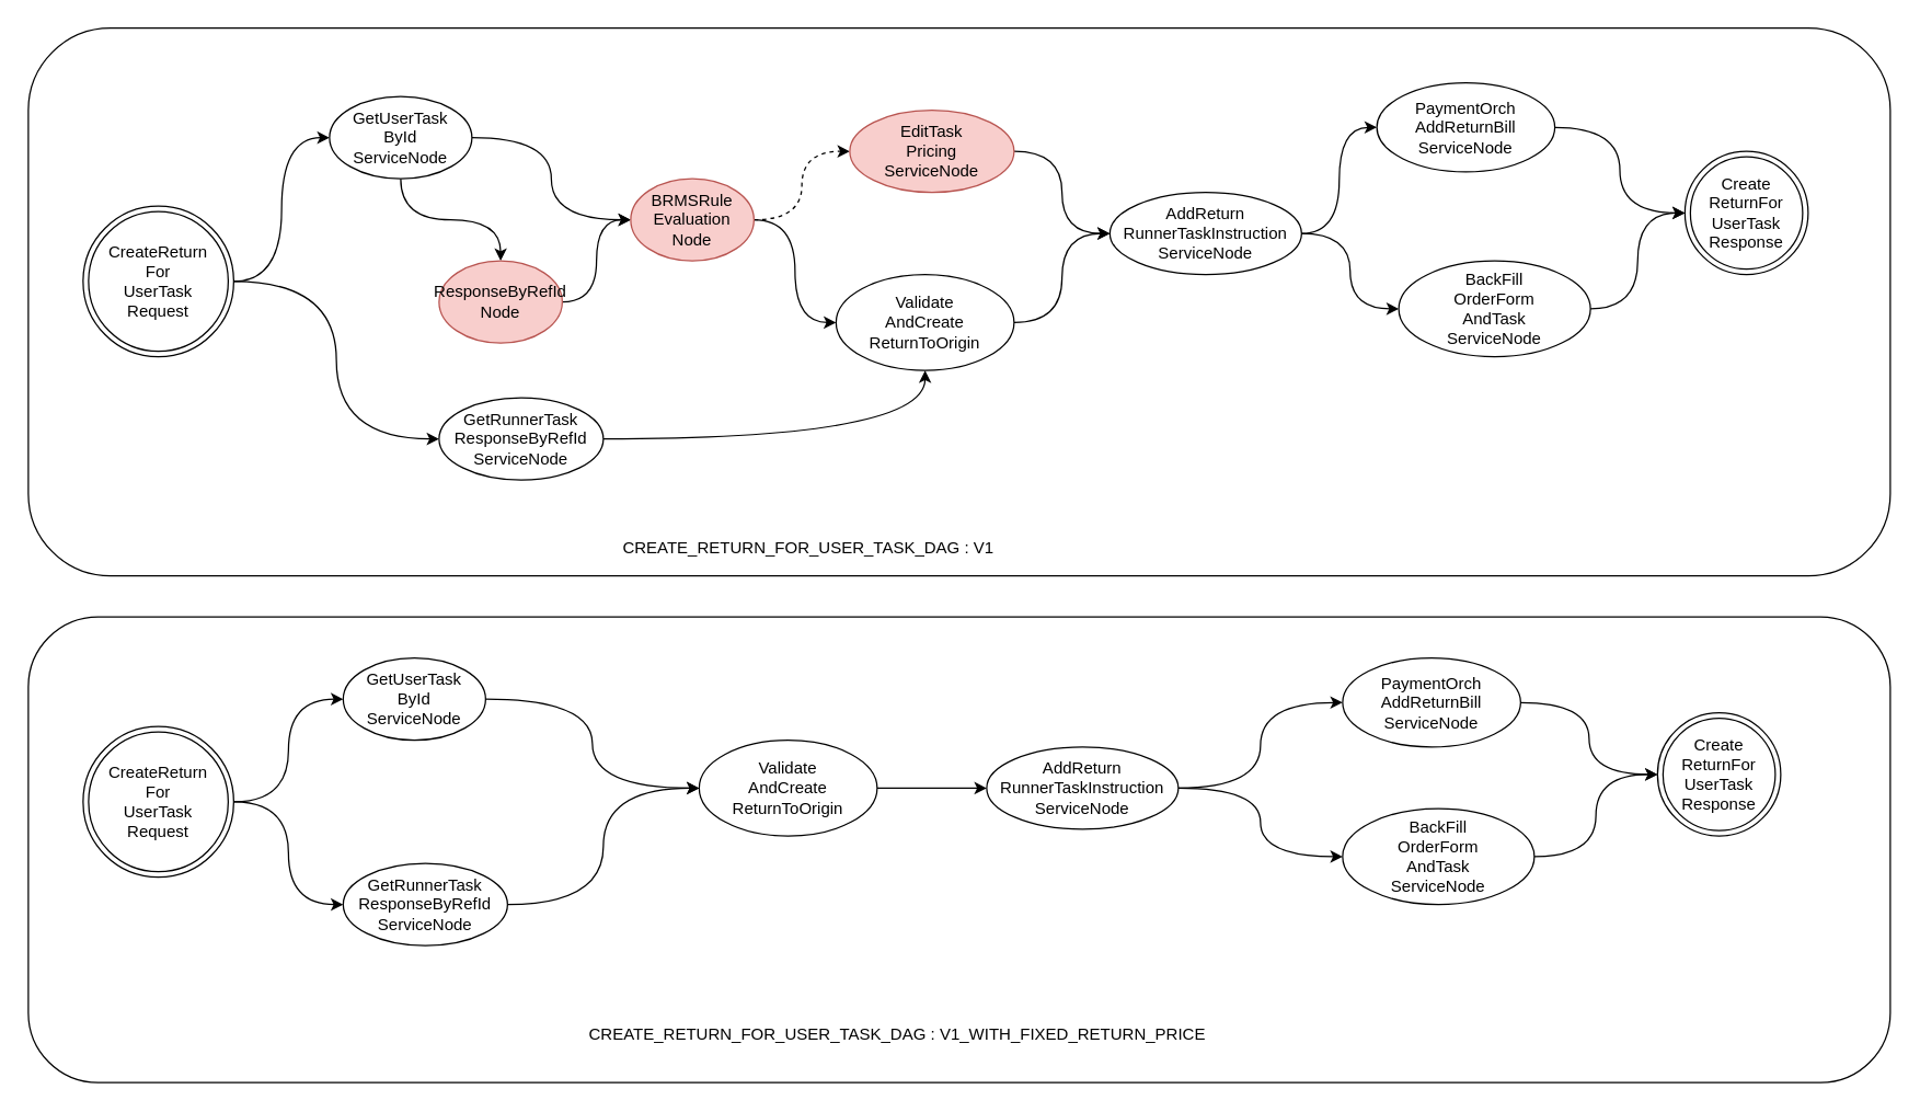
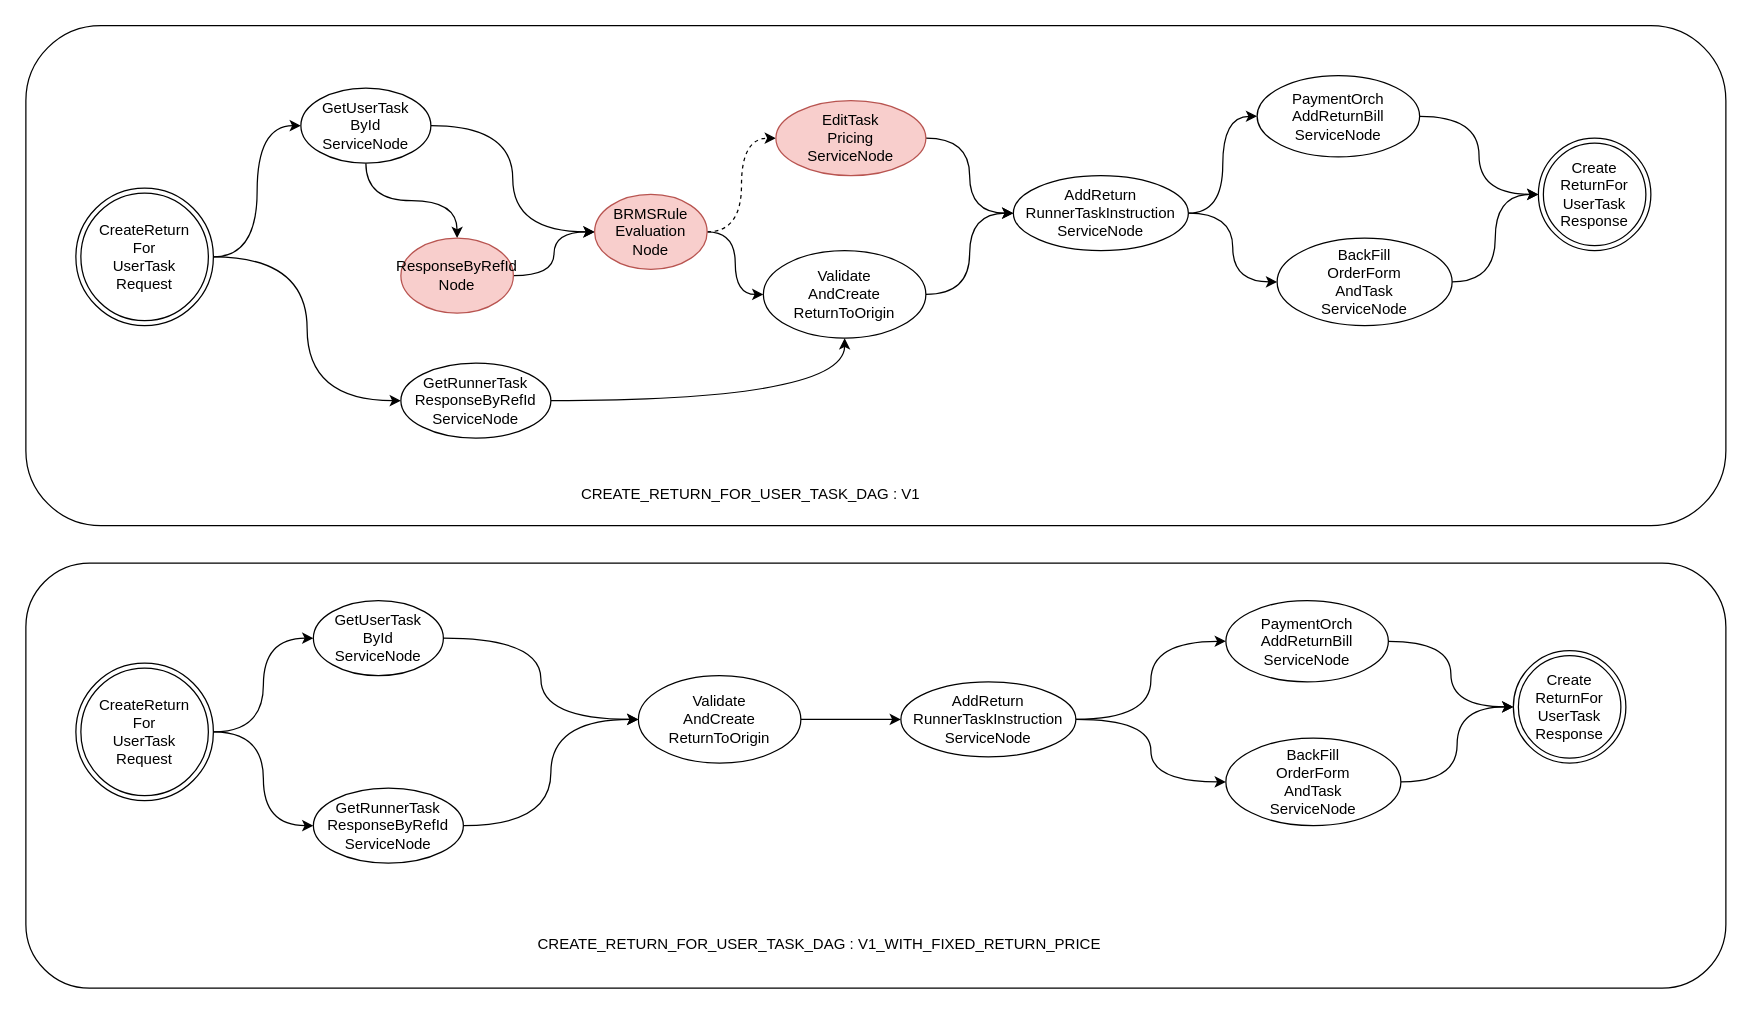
- <mxCell id="13" value="BRMSRule&lt;br&gt;Evaluation&lt;br&gt;Node" style="ellipse;whiteSpace=wrap;html=1;fillColor=#f8cecc;strokeColor=#b85450;" vertex="1" parent="1"><mxGeometry x="460" y="130" width="90" height="60" as="geometry" /></mxCell>
+ <mxCell id="13" value="BRMSRule&lt;br&gt;Evaluation&lt;br&gt;Node" style="ellipse;whiteSpace=wrap;html=1;fillColor=#f8cecc;strokeColor=#b85450;" vertex="1" parent="1"><mxGeometry x="475" y="155" width="90" height="60" as="geometry" /></mxCell>
- <mxCell id="46" value="CREATE_RETURN_FOR_USER_TASK_DAG : V1" style="text;html=1;align=center;verticalAlign=middle;whiteSpace=wrap;rounded=0;fillColor=default;" vertex="1" parent="1"><mxGeometry x="380" y="385" width="420" height="30" as="geometry" /></mxCell>
+ <mxCell id="46" value="CREATE_RETURN_FOR_USER_TASK_DAG : V1" style="text;html=1;align=center;verticalAlign=middle;whiteSpace=wrap;rounded=0;fillColor=default;" vertex="1" parent="1"><mxGeometry x="390" y="380" width="420" height="30" as="geometry" /></mxCell>
